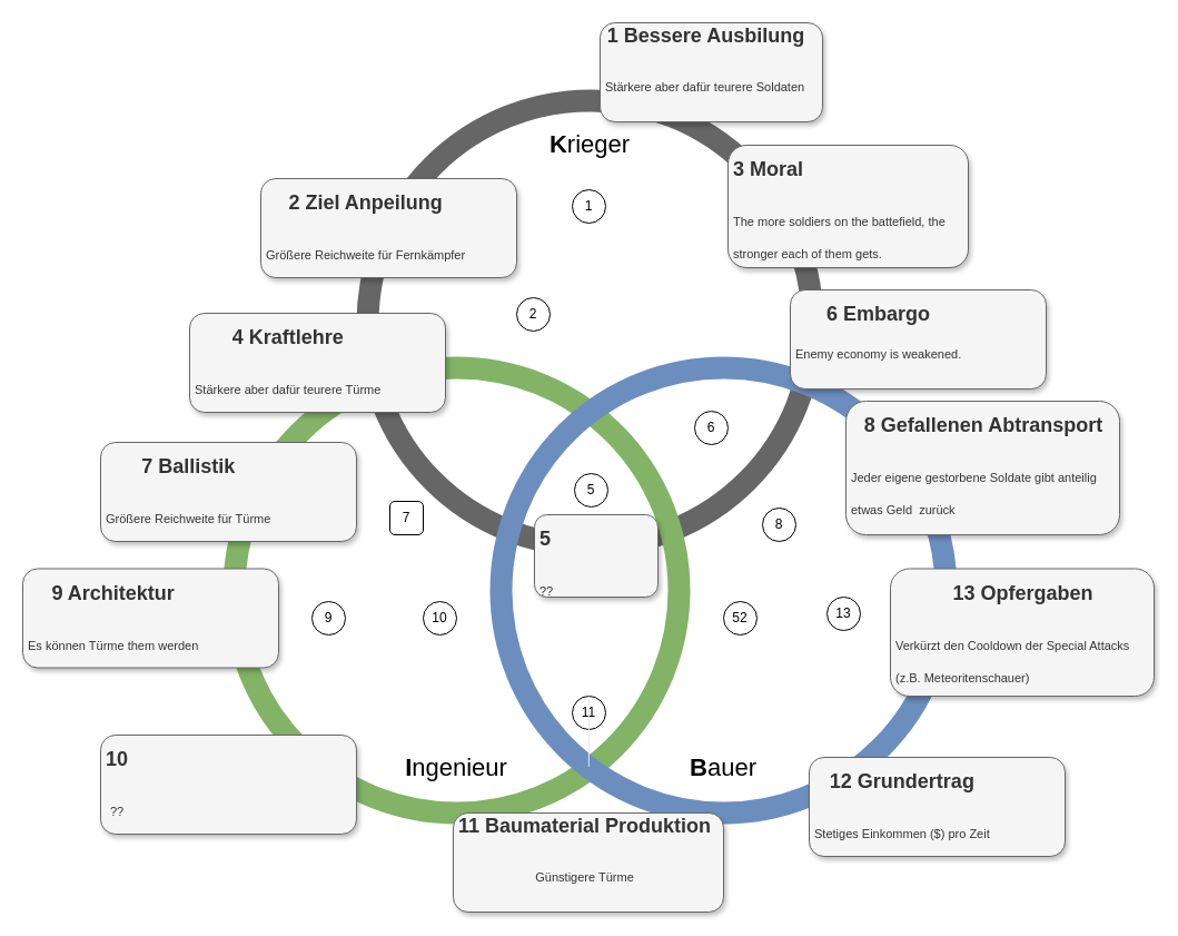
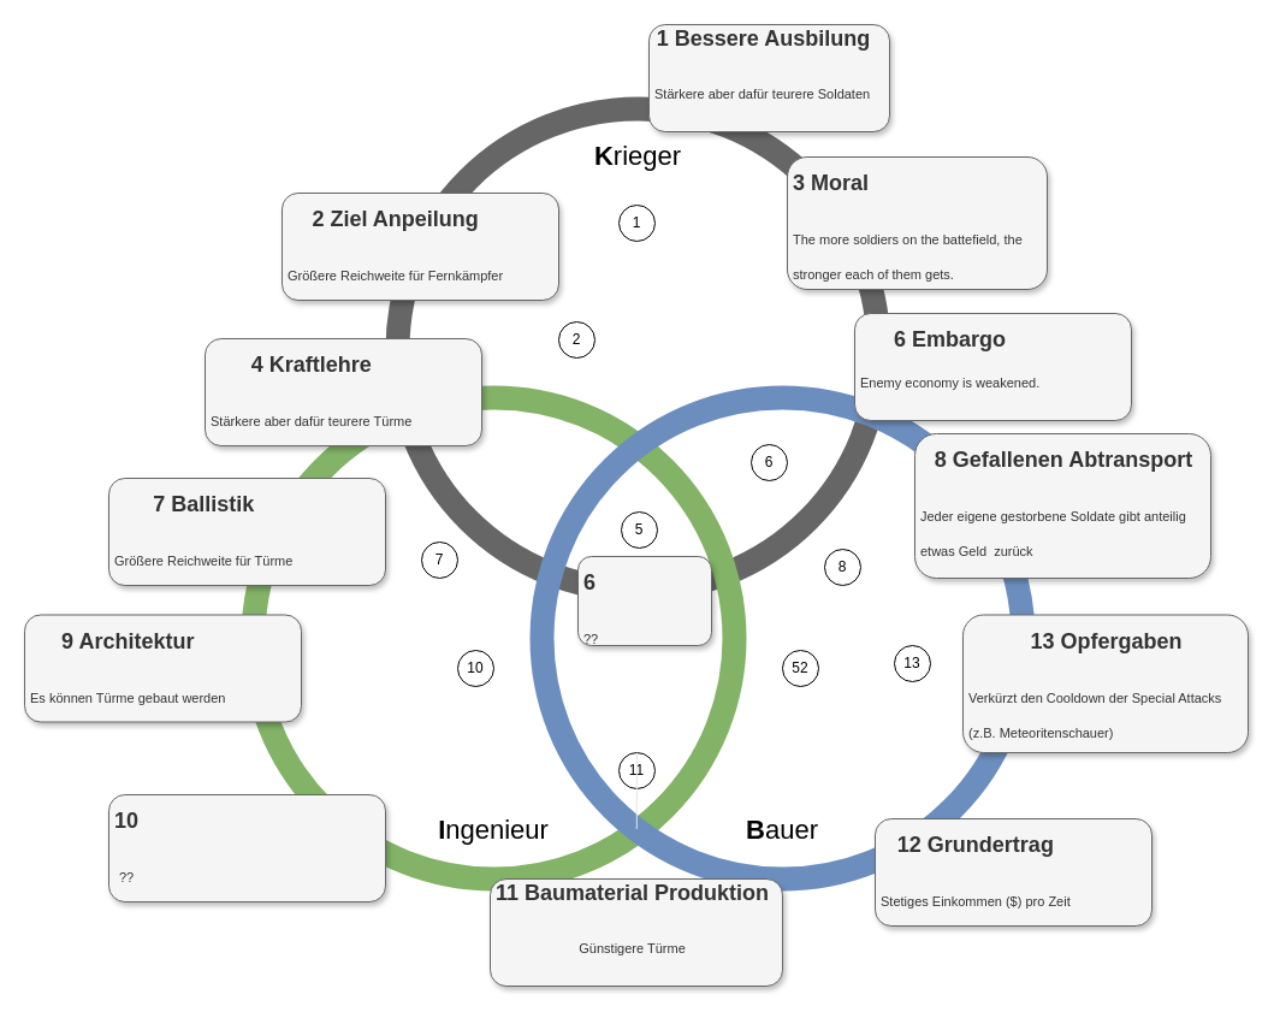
- <mxCell id="31" value="&lt;p style=&quot;line-height: 30%&quot;&gt;&lt;/p&gt;&lt;h1 style=&quot;text-align: left&quot;&gt;&lt;span style=&quot;font-size: 18px&quot;&gt;5&lt;/span&gt;&lt;/h1&gt;&lt;h1 style=&quot;text-align: center&quot;&gt;&lt;span style=&quot;font-size: 11px ; font-weight: 400 ; text-align: left&quot;&gt;??&lt;/span&gt;&lt;br&gt;&lt;/h1&gt;&lt;p&gt;&lt;/p&gt;" style="text;html=1;strokeColor=#666666;spacing=5;spacingTop=-20;whiteSpace=wrap;overflow=hidden;rounded=1;glass=0;fillColor=#f5f5f5;fontColor=#333333;shadow=1;" parent="1" vertex="1"><mxGeometry x="480" y="462" width="111" height="74" as="geometry" /></mxCell>
+ <mxCell id="31" value="&lt;p style=&quot;line-height: 30%&quot;&gt;&lt;/p&gt;&lt;h1 style=&quot;text-align: left&quot;&gt;&lt;span style=&quot;font-size: 18px&quot;&gt;6&lt;/span&gt;&lt;/h1&gt;&lt;h1 style=&quot;text-align: center&quot;&gt;&lt;span style=&quot;font-size: 11px ; font-weight: 400 ; text-align: left&quot;&gt;??&lt;/span&gt;&lt;br&gt;&lt;/h1&gt;&lt;p&gt;&lt;/p&gt;" style="text;html=1;strokeColor=#666666;spacing=5;spacingTop=-20;whiteSpace=wrap;overflow=hidden;rounded=1;glass=0;fillColor=#f5f5f5;fontColor=#333333;shadow=1;" parent="1" vertex="1"><mxGeometry x="480" y="462" width="111" height="74" as="geometry" /></mxCell>
- <mxCell id="9" value="7" style="whiteSpace=wrap;html=1;aspect=fixed;gradientColor=#ffffff;rounded=1;" parent="1" vertex="1"><mxGeometry x="350" y="450" width="30" height="30" as="geometry" /></mxCell>
+ <mxCell id="9" value="7" style="ellipse;whiteSpace=wrap;html=1;aspect=fixed;gradientColor=#ffffff;" parent="1" vertex="1"><mxGeometry x="350" y="450" width="30" height="30" as="geometry" /></mxCell>
- <mxCell id="21" value="&lt;p style=&quot;line-height: 30%&quot;&gt;&lt;/p&gt;&lt;h1 style=&quot;text-align: center&quot;&gt;&lt;span style=&quot;font-size: 18px&quot;&gt;9 Architektur&lt;/span&gt;&lt;/h1&gt;&lt;h1 style=&quot;text-align: center&quot;&gt;&lt;span style=&quot;font-size: 11px ; font-weight: 400 ; text-align: left&quot;&gt;Es können Türme them werden&lt;/span&gt;&lt;br&gt;&lt;/h1&gt;&lt;p&gt;&lt;/p&gt;" style="text;html=1;strokeColor=#666666;spacing=5;spacingTop=-20;whiteSpace=wrap;overflow=hidden;rounded=1;glass=0;fillColor=#f5f5f5;fontColor=#333333;shadow=1;" parent="1" vertex="1"><mxGeometry x="20" y="510.5" width="230" height="89" as="geometry" /></mxCell>
+ <mxCell id="21" value="&lt;p style=&quot;line-height: 30%&quot;&gt;&lt;/p&gt;&lt;h1 style=&quot;text-align: center&quot;&gt;&lt;span style=&quot;font-size: 18px&quot;&gt;9 Architektur&lt;/span&gt;&lt;/h1&gt;&lt;h1 style=&quot;text-align: center&quot;&gt;&lt;span style=&quot;font-size: 11px ; font-weight: 400 ; text-align: left&quot;&gt;Es können Türme gebaut werden&lt;/span&gt;&lt;br&gt;&lt;/h1&gt;&lt;p&gt;&lt;/p&gt;" style="text;html=1;strokeColor=#666666;spacing=5;spacingTop=-20;whiteSpace=wrap;overflow=hidden;rounded=1;glass=0;fillColor=#f5f5f5;fontColor=#333333;shadow=1;" parent="1" vertex="1"><mxGeometry x="20" y="510.5" width="230" height="89" as="geometry" /></mxCell>
- <mxCell id="10" value="9" style="ellipse;whiteSpace=wrap;html=1;aspect=fixed;gradientColor=#ffffff;" parent="1" vertex="1"><mxGeometry x="280" y="540" width="30" height="30" as="geometry" /></mxCell>
